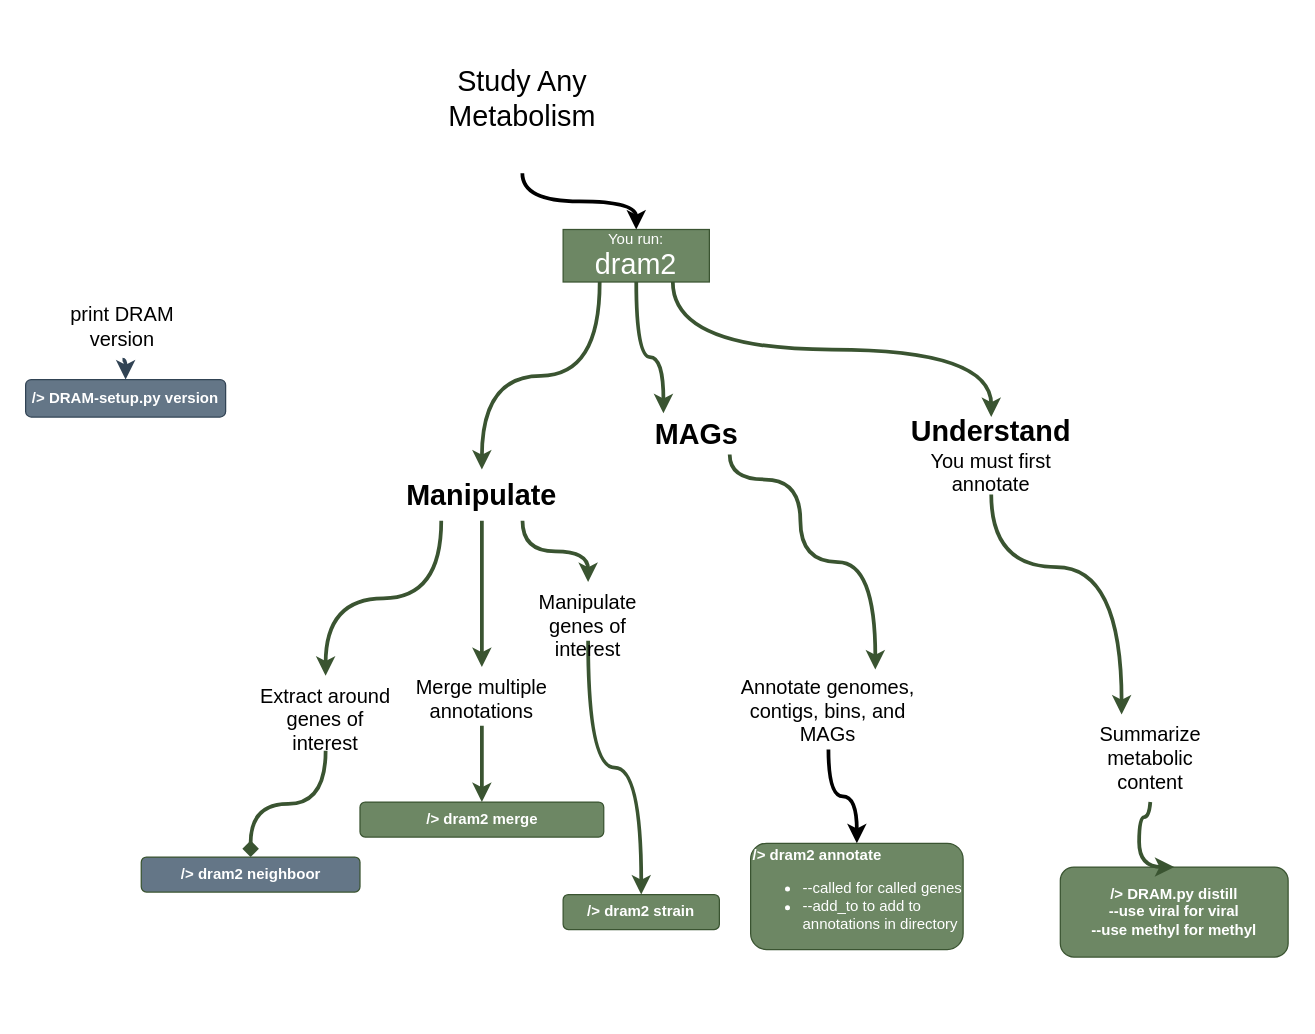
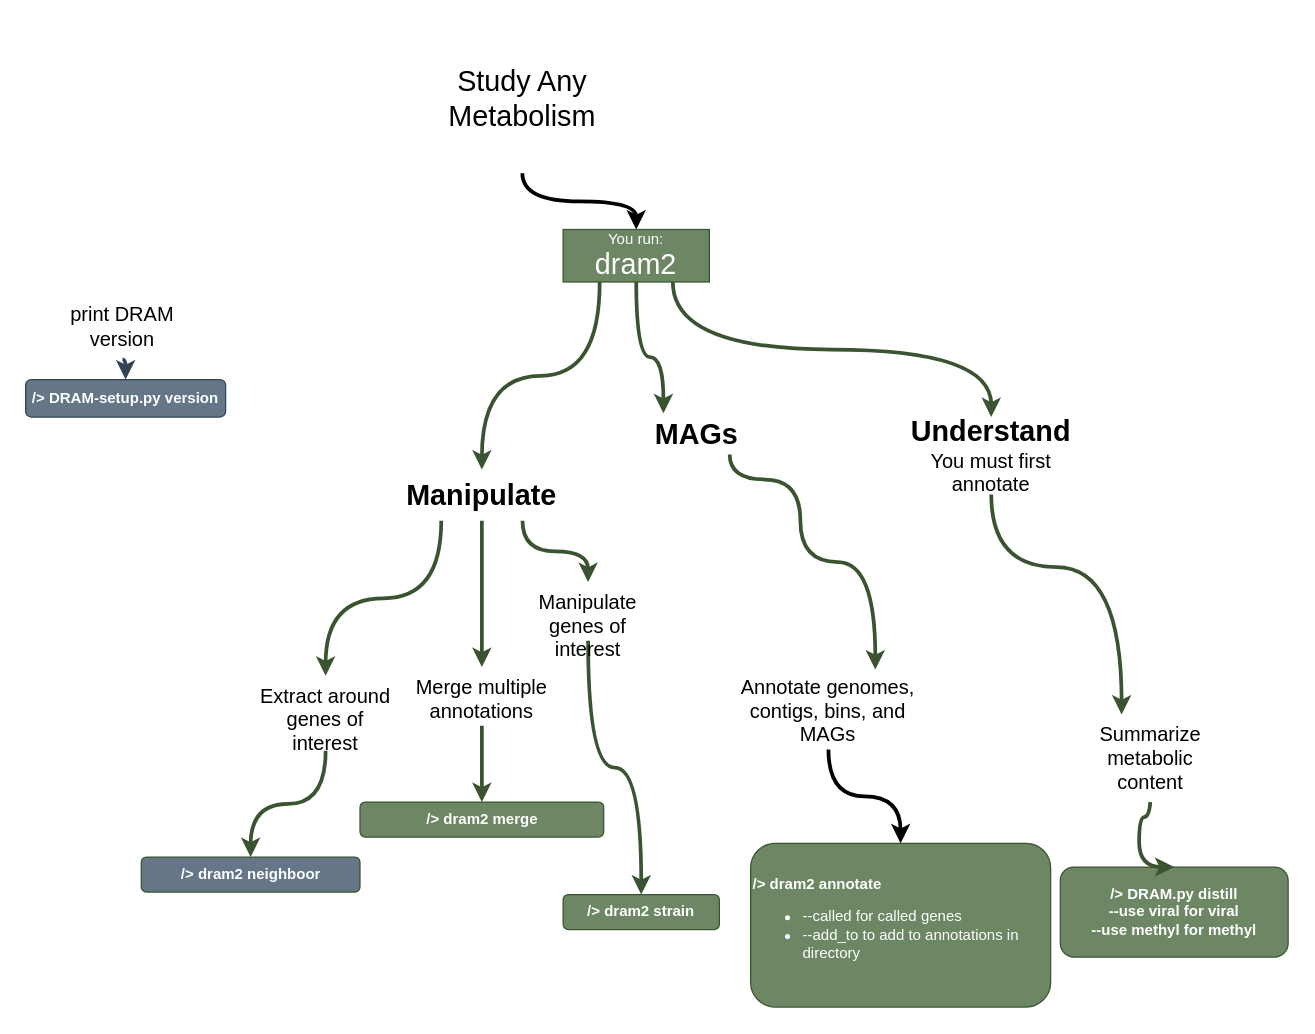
- <mxCell id="29" style="edgeStyle=orthogonalEdgeStyle;curved=1;rounded=0;orthogonalLoop=1;jettySize=auto;html=1;exitX=0.5;exitY=1;exitDx=0;exitDy=0;strokeWidth=3;fontSize=23;fillColor=#6d8764;strokeColor=#3A5431;endArrow=diamond;" parent="1" source="30" target="15" edge="1"><mxGeometry relative="1" as="geometry" /></mxCell>
+ <mxCell id="29" style="edgeStyle=orthogonalEdgeStyle;curved=1;rounded=0;orthogonalLoop=1;jettySize=auto;html=1;exitX=0.5;exitY=1;exitDx=0;exitDy=0;strokeWidth=3;fontSize=23;fillColor=#6d8764;strokeColor=#3A5431;" parent="1" source="30" target="15" edge="1"><mxGeometry relative="1" as="geometry" /></mxCell>
- <mxCell id="12" value="&lt;div align=&quot;left&quot;&gt;&lt;b&gt;/&amp;gt; dram2 annotate&lt;/b&gt;&lt;br&gt;&lt;/div&gt;&lt;ul&gt;&lt;li&gt; --called for called genes&lt;/li&gt;&lt;li&gt;--add_to to add to annotations in directory &lt;/li&gt;&lt;/ul&gt;" style="rounded=1;whiteSpace=wrap;html=1;fillColor=#6d8764;fontColor=#ffffff;strokeColor=#3A5431;align=left;" parent="1" vertex="1"><mxGeometry x="600" y="674" width="170" height="85" as="geometry" /></mxCell>
+ <mxCell id="12" value="&lt;div align=&quot;left&quot;&gt;&lt;b&gt;/&amp;gt; dram2 annotate&lt;/b&gt;&lt;br&gt;&lt;/div&gt;&lt;ul&gt;&lt;li&gt; --called for called genes&lt;/li&gt;&lt;li&gt;--add_to to add to annotations in directory &lt;/li&gt;&lt;/ul&gt;" style="rounded=1;whiteSpace=wrap;html=1;fillColor=#6d8764;fontColor=#ffffff;strokeColor=#3A5431;align=left;" parent="1" vertex="1"><mxGeometry x="600" y="674" width="240" height="131" as="geometry" /></mxCell>
